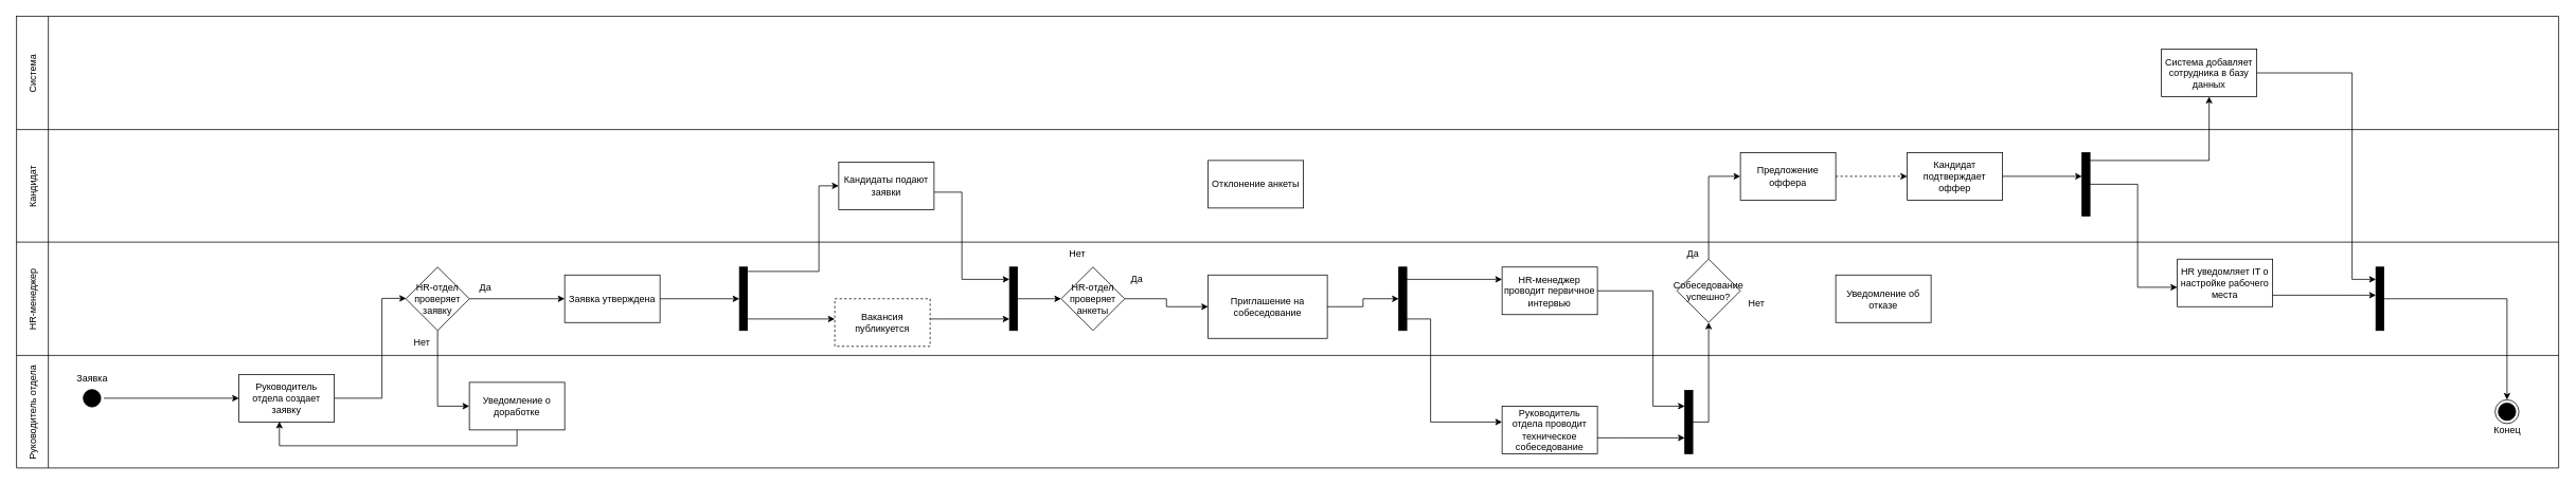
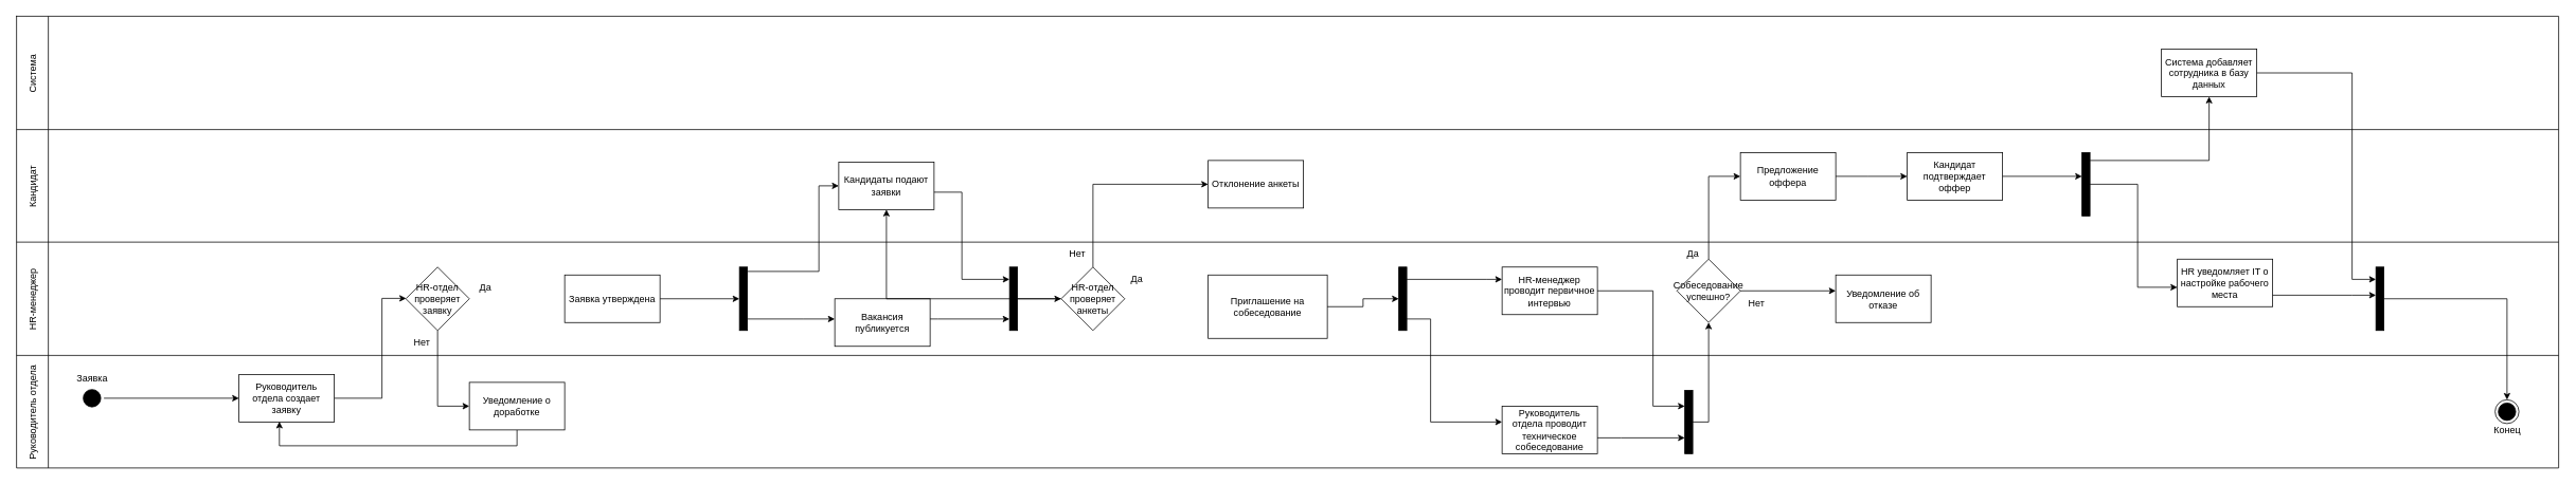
- <mxCell id="20" value="" style="edgeStyle=orthogonalEdgeStyle;rounded=0;orthogonalLoop=1;jettySize=auto;html=1;dashed=1;" edge="1" parent="13" source="19" target="16"><mxGeometry relative="1" as="geometry"><Array as="points"><mxPoint x="2290" y="59" /><mxPoint x="2290" y="59" /></Array></mxGeometry></mxCell>
+ <mxCell id="20" value="" style="edgeStyle=orthogonalEdgeStyle;rounded=0;orthogonalLoop=1;jettySize=auto;html=1;" edge="1" parent="13" source="19" target="16"><mxGeometry relative="1" as="geometry"><Array as="points"><mxPoint x="2290" y="59" /><mxPoint x="2290" y="59" /></Array></mxGeometry></mxCell>
+ <mxCell id="63" value="" style="edgeStyle=orthogonalEdgeStyle;rounded=0;orthogonalLoop=1;jettySize=auto;html=1;" edge="1" parent="8" source="32" target="15"><mxGeometry relative="1" as="geometry"><Array as="points"><mxPoint x="1355" y="212" /></Array></mxGeometry></mxCell>
+ <mxCell id="47" value="" style="edgeStyle=orthogonalEdgeStyle;rounded=0;orthogonalLoop=1;jettySize=auto;html=1;" edge="1" parent="22" source="44" target="46"><mxGeometry relative="1" as="geometry"><Array as="points"><mxPoint x="2260" y="62" /><mxPoint x="2260" y="62" /></Array></mxGeometry></mxCell>
- <mxCell id="25" value="" style="edgeStyle=orthogonalEdgeStyle;rounded=0;orthogonalLoop=1;jettySize=auto;html=1;" edge="1" parent="22" source="23" target="24"><mxGeometry relative="1" as="geometry" /></mxCell>
- <mxCell id="37" value="" style="edgeStyle=orthogonalEdgeStyle;rounded=0;orthogonalLoop=1;jettySize=auto;html=1;" edge="1" parent="22" source="32" target="36"><mxGeometry relative="1" as="geometry" /></mxCell>
+ <mxCell id="37" value="" style="edgeStyle=orthogonalEdgeStyle;rounded=0;orthogonalLoop=1;jettySize=auto;html=1;" edge="1" parent="22" source="32" target="14"><mxGeometry relative="1" as="geometry" /></mxCell>
- <mxCell id="30" value="Вакансия публикуется" style="whiteSpace=wrap;html=1;fillColor=#ffffff;dashed=1;" vertex="1" parent="22"><mxGeometry x="990" y="71.5" width="120" height="60" as="geometry" /></mxCell>
+ <mxCell id="30" value="Вакансия публикуется" style="whiteSpace=wrap;html=1;fillColor=#ffffff;" vertex="1" parent="22"><mxGeometry x="990" y="71.5" width="120" height="60" as="geometry" /></mxCell>
